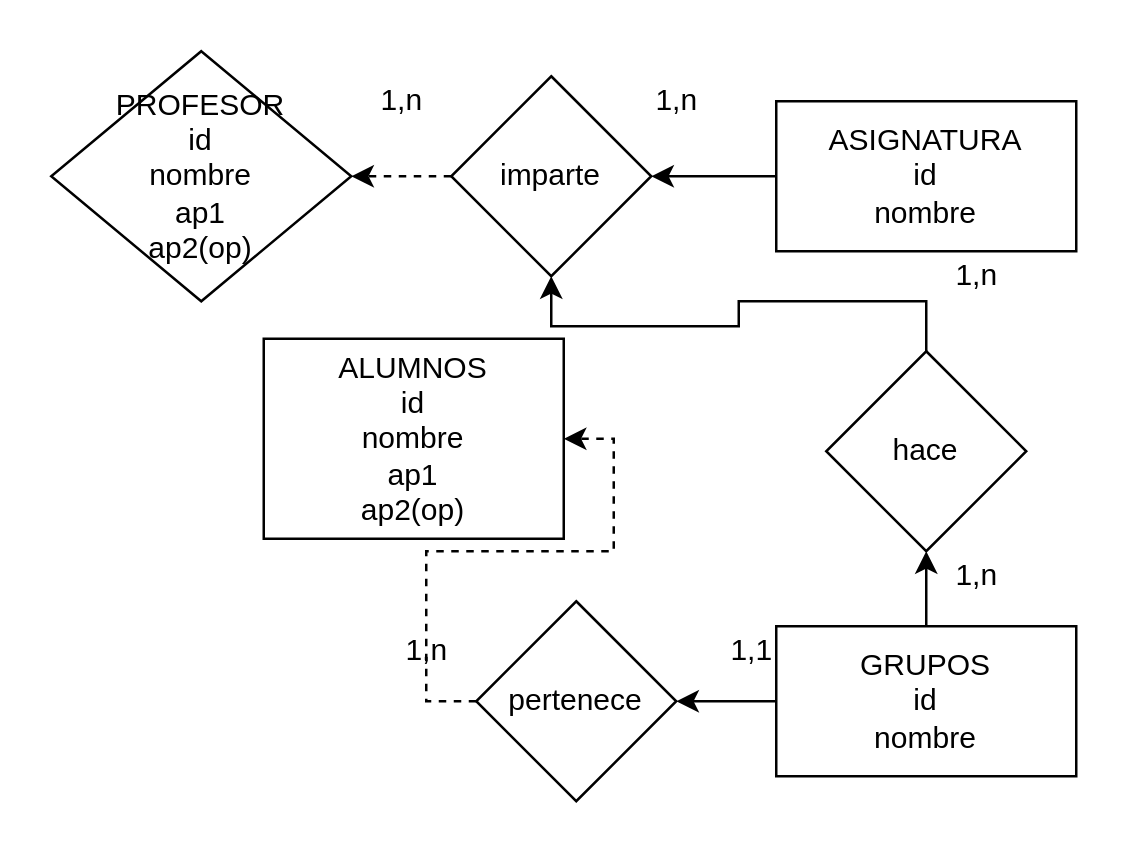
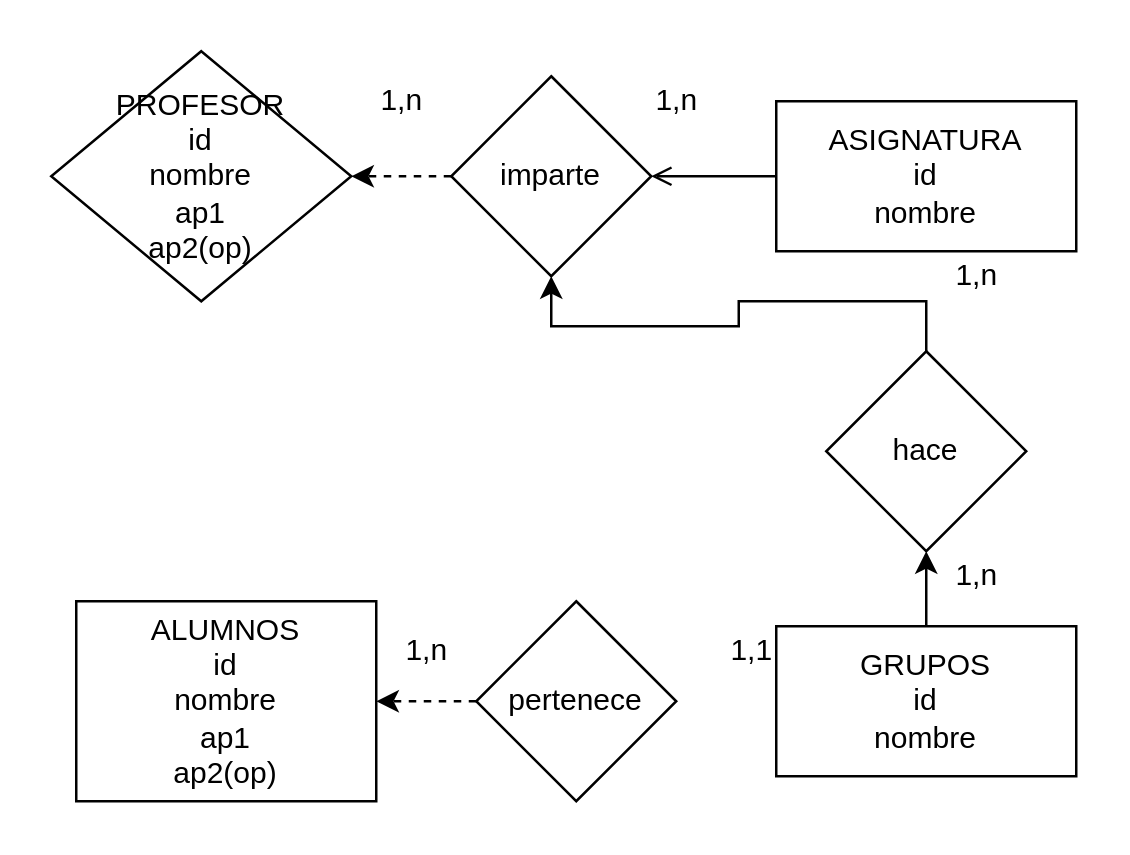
- <mxCell id="3" style="edgeStyle=orthogonalEdgeStyle;rounded=0;orthogonalLoop=1;jettySize=auto;html=1;exitX=0;exitY=0.5;exitDx=0;exitDy=0;" edge="1" parent="1" source="4" target="6"><mxGeometry relative="1" as="geometry" /></mxCell>
+ <mxCell id="3" style="edgeStyle=orthogonalEdgeStyle;rounded=0;orthogonalLoop=1;jettySize=auto;html=1;exitX=0;exitY=0.5;exitDx=0;exitDy=0;endArrow=open;" edge="1" parent="1" source="4" target="6"><mxGeometry relative="1" as="geometry" /></mxCell>
- <mxCell id="9" value="ALUMNOS&lt;br&gt;id&lt;br&gt;nombre&lt;br&gt;ap1&lt;br&gt;ap2(op)" style="whiteSpace=wrap;html=1;" vertex="1" parent="1"><mxGeometry x="105" y="135" width="120" height="80" as="geometry" /></mxCell>
+ <mxCell id="9" value="ALUMNOS&lt;br&gt;id&lt;br&gt;nombre&lt;br&gt;ap1&lt;br&gt;ap2(op)" style="whiteSpace=wrap;html=1;" vertex="1" parent="1"><mxGeometry x="30" y="240" width="120" height="80" as="geometry" /></mxCell>
- <mxCell id="10" style="edgeStyle=orthogonalEdgeStyle;rounded=0;orthogonalLoop=1;jettySize=auto;html=1;exitX=0;exitY=0.5;exitDx=0;exitDy=0;" edge="1" parent="1" source="12" target="14"><mxGeometry relative="1" as="geometry" /></mxCell>
